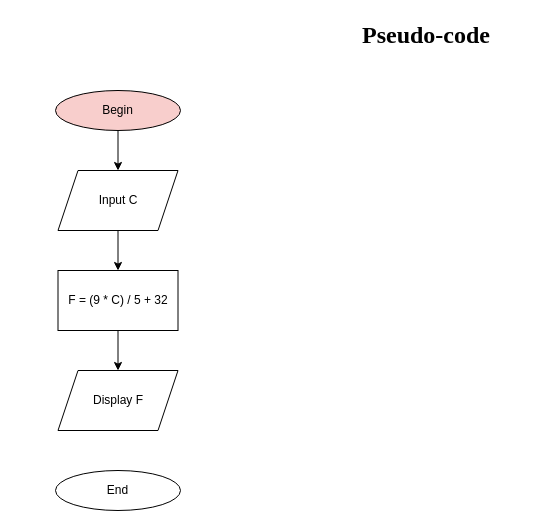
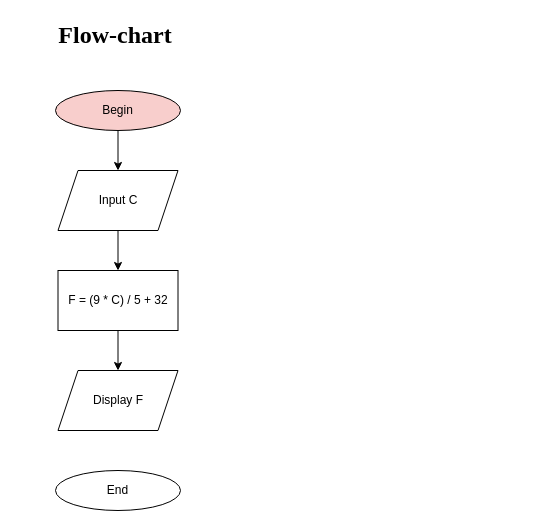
+ <mxCell id="2" value="Flow-chart" style="text;html=1;align=center;verticalAlign=middle;whiteSpace=wrap;rounded=0;fontStyle=1;fontFamily=Times New Roman;fontSize=24;labelPosition=center;verticalLabelPosition=middle;" vertex="1" parent="1"><mxGeometry x="20" y="20" width="190" height="30" as="geometry" /></mxCell>
- <mxCell id="3" value="Pseudo-code" style="text;html=1;align=center;verticalAlign=middle;whiteSpace=wrap;rounded=0;fontStyle=1;fontFamily=Times New Roman;fontSize=24;labelPosition=center;verticalLabelPosition=middle;" vertex="1" parent="1"><mxGeometry x="331" y="20" width="190" height="30" as="geometry" /></mxCell>
